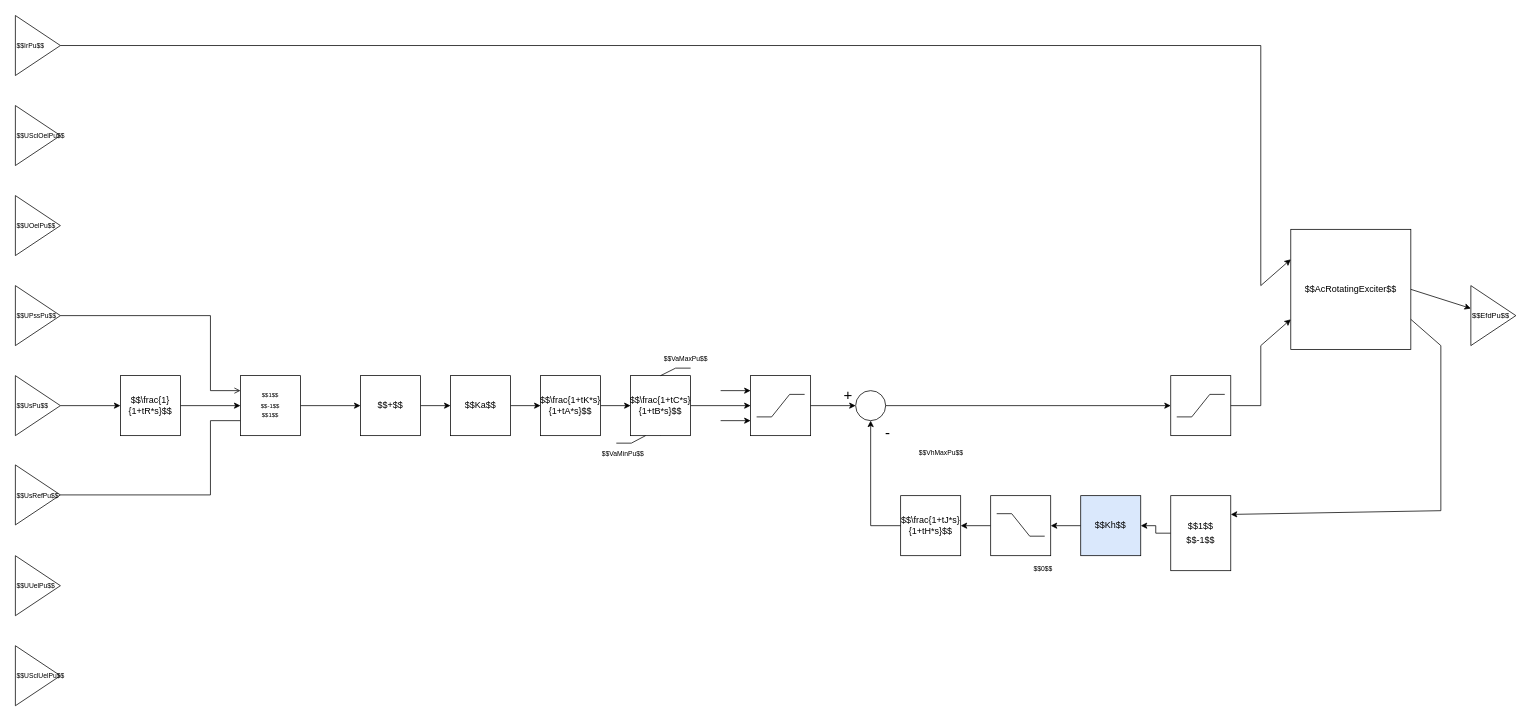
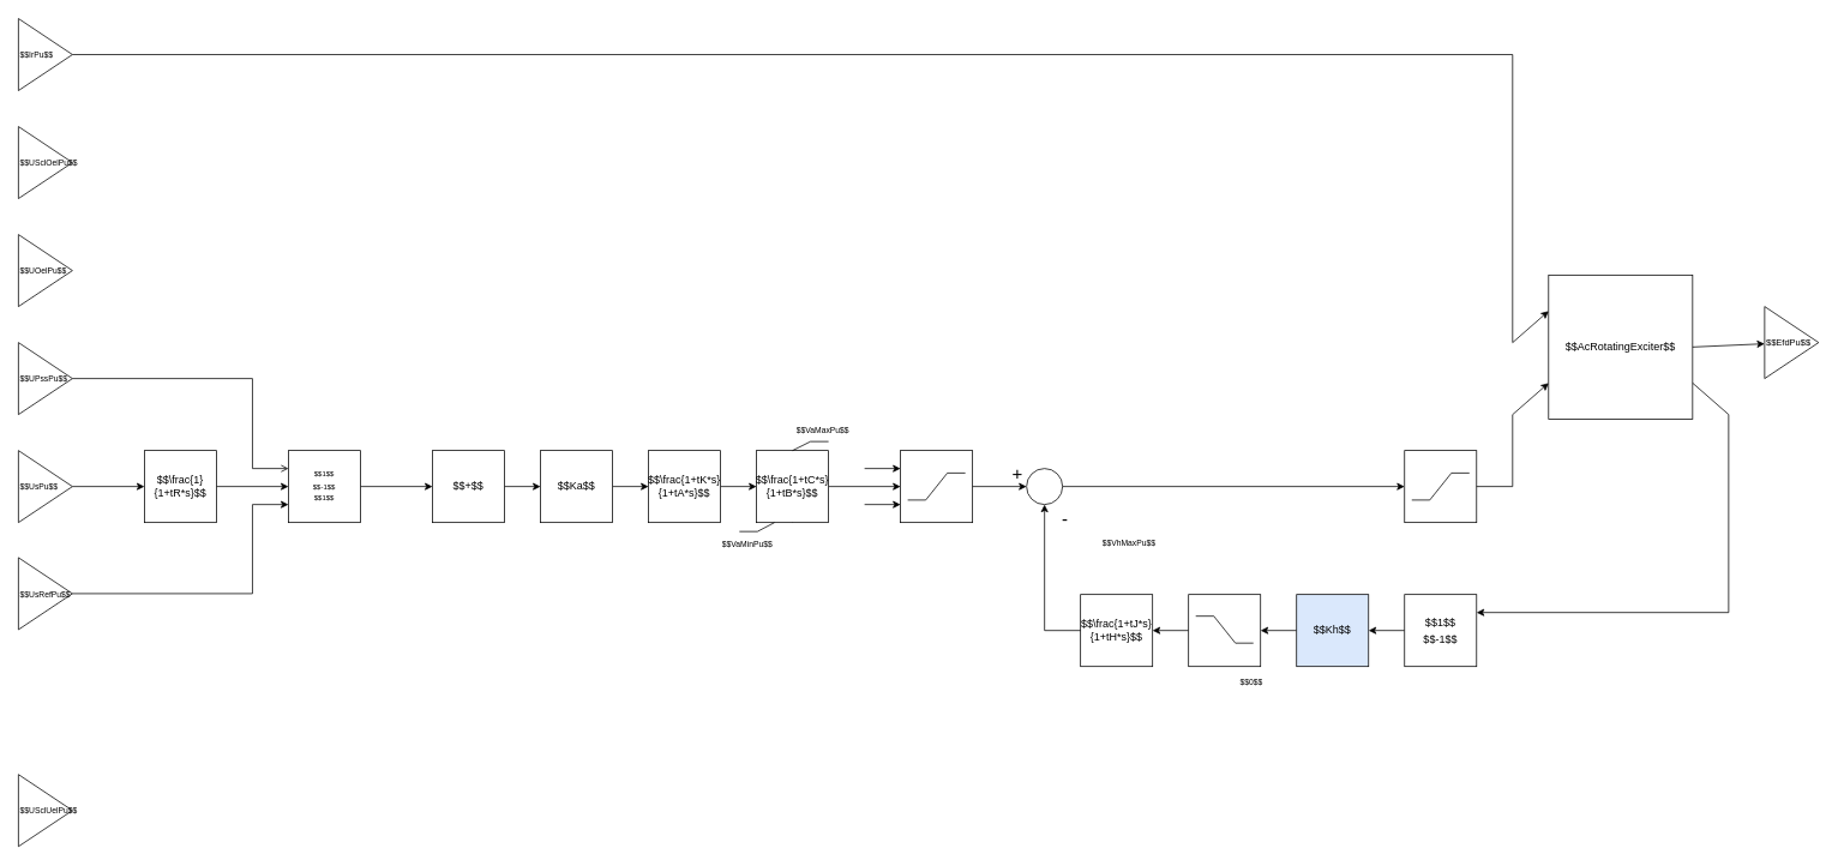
- <mxCell id="22" value="&lt;font style=&quot;font-size: 10px;&quot;&gt;$$EfdPu$$&lt;/font&gt;" style="triangle;whiteSpace=wrap;html=1;align=left;" parent="1" vertex="1"><mxGeometry x="1960" width="60" height="80" as="geometry" y="380" /></mxCell>
+ <mxCell id="22" value="&lt;font style=&quot;font-size: 10px;&quot;&gt;$$EfdPu$$&lt;/font&gt;" style="triangle;whiteSpace=wrap;html=1;align=left;" parent="1" vertex="1"><mxGeometry x="1960" y="340" width="60" height="80" as="geometry" /></mxCell>
- <mxCell id="5" style="edgeStyle=orthogonalEdgeStyle;rounded=0;orthogonalLoop=1;jettySize=auto;html=1;exitX=1;exitY=0.5;exitDx=0;exitDy=0;entryX=0;entryY=0.75;entryDx=0;entryDy=0;endArrow=none;" parent="1" source="6" target="8" edge="1"><mxGeometry relative="1" as="geometry"><Array as="points"><mxPoint x="280" y="659" /><mxPoint x="280" y="560" /></Array></mxGeometry></mxCell>
+ <mxCell id="5" style="edgeStyle=orthogonalEdgeStyle;rounded=0;orthogonalLoop=1;jettySize=auto;html=1;exitX=1;exitY=0.5;exitDx=0;exitDy=0;entryX=0;entryY=0.75;entryDx=0;entryDy=0;" parent="1" source="6" target="8" edge="1"><mxGeometry relative="1" as="geometry"><Array as="points"><mxPoint x="280" y="659" /><mxPoint x="280" y="560" /></Array></mxGeometry></mxCell>
- <mxCell id="55" value="&lt;table style=&quot;&quot;&gt;&lt;tbody&gt;&lt;tr&gt;&lt;td&gt;&lt;font style=&quot;font-size: 12px;&quot;&gt;$$1$$&lt;/font&gt;&lt;/td&gt;&lt;/tr&gt;&lt;tr&gt;&lt;td&gt;&lt;font style=&quot;font-size: 12px;&quot;&gt;$$-1$$&lt;/font&gt;&lt;/td&gt;&lt;/tr&gt;&lt;/tbody&gt;&lt;/table&gt;" style="whiteSpace=wrap;html=1;aspect=fixed;" parent="1" vertex="1"><mxGeometry x="1560" y="660" width="80" height="100" as="geometry" /></mxCell>
+ <mxCell id="55" value="&lt;table style=&quot;&quot;&gt;&lt;tbody&gt;&lt;tr&gt;&lt;td&gt;&lt;font style=&quot;font-size: 12px;&quot;&gt;$$1$$&lt;/font&gt;&lt;/td&gt;&lt;/tr&gt;&lt;tr&gt;&lt;td&gt;&lt;font style=&quot;font-size: 12px;&quot;&gt;$$-1$$&lt;/font&gt;&lt;/td&gt;&lt;/tr&gt;&lt;/tbody&gt;&lt;/table&gt;" style="whiteSpace=wrap;html=1;aspect=fixed;" parent="1" vertex="1"><mxGeometry x="1560" y="660" width="80" height="80" as="geometry" /></mxCell>
- <mxCell id="25" value="&lt;font style=&quot;font-size: 9px;&quot;&gt;$$UUelPu$$&lt;/font&gt;" style="triangle;whiteSpace=wrap;html=1;align=left;" parent="1" vertex="1"><mxGeometry x="20" y="740" width="60" height="80" as="geometry" /></mxCell>
